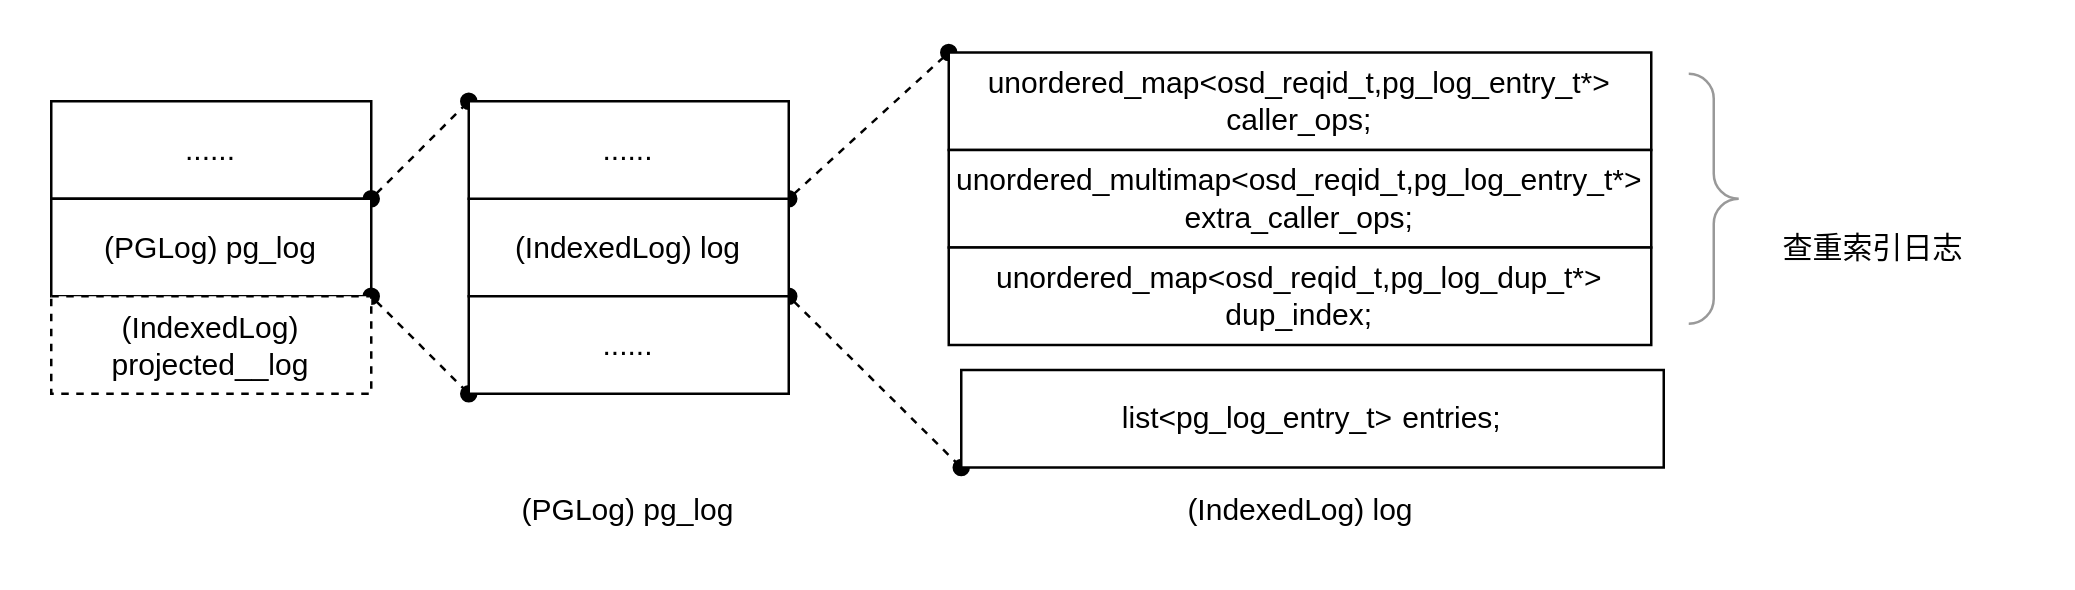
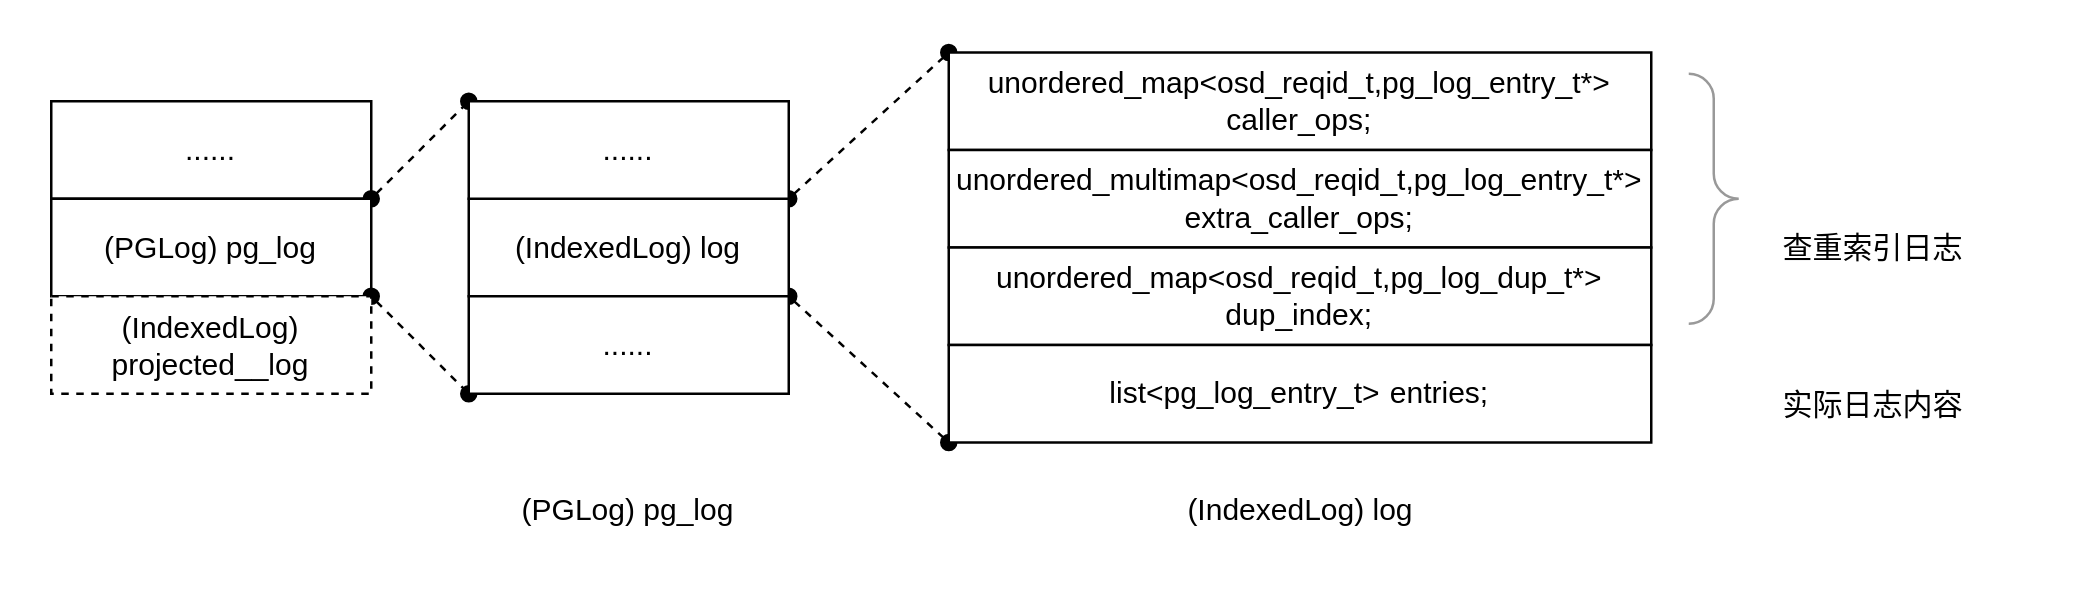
+ <mxCell id="19" value="实际日志内容" style="text;html=1;strokeColor=none;fillColor=none;align=center;verticalAlign=middle;whiteSpace=wrap;rounded=0;" vertex="1" parent="1"><mxGeometry x="690" y="152" width="118" height="20" as="geometry" /></mxCell>
- <mxCell id="13" value="&lt;p class=&quot;md-end-block md-p md-focus&quot; style=&quot;box-sizing: border-box ; line-height: 1.6rem ; margin: 0.8em 0px ; position: relative ; word-spacing: 0.05rem&quot;&gt;&lt;span class=&quot;md-plain md-expand&quot; style=&quot;box-sizing: border-box&quot;&gt;&lt;font style=&quot;font-size: 12px&quot;&gt;list&amp;lt;pg_log_entry_t&amp;gt; entries;&lt;/font&gt;&lt;/span&gt;&lt;/p&gt;" style="rounded=0;whiteSpace=wrap;html=1;" vertex="1" parent="1"><mxGeometry x="384" y="147.5" width="281" height="39" as="geometry" /></mxCell>
+ <mxCell id="13" value="&lt;p class=&quot;md-end-block md-p md-focus&quot; style=&quot;box-sizing: border-box ; line-height: 1.6rem ; margin: 0.8em 0px ; position: relative ; word-spacing: 0.05rem&quot;&gt;&lt;span class=&quot;md-plain md-expand&quot; style=&quot;box-sizing: border-box&quot;&gt;&lt;font style=&quot;font-size: 12px&quot;&gt;list&amp;lt;pg_log_entry_t&amp;gt; entries;&lt;/font&gt;&lt;/span&gt;&lt;/p&gt;" style="rounded=0;whiteSpace=wrap;html=1;" vertex="1" parent="1"><mxGeometry x="379" y="137.5" width="281" height="39" as="geometry" /></mxCell>
